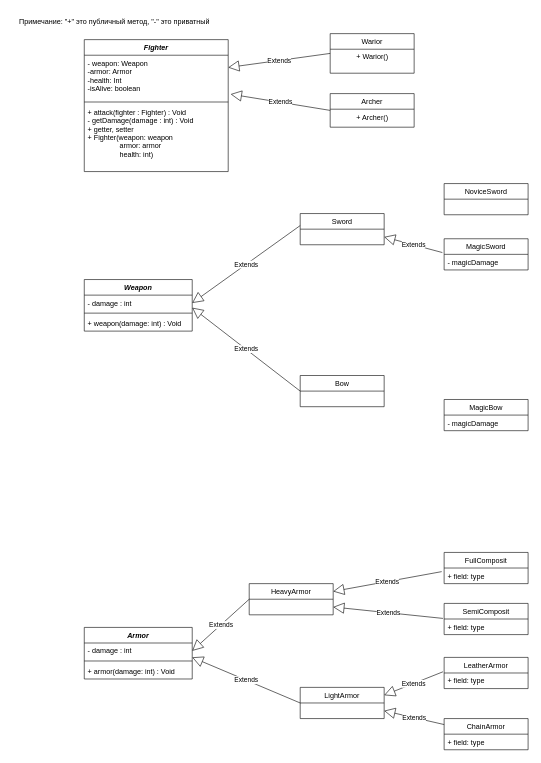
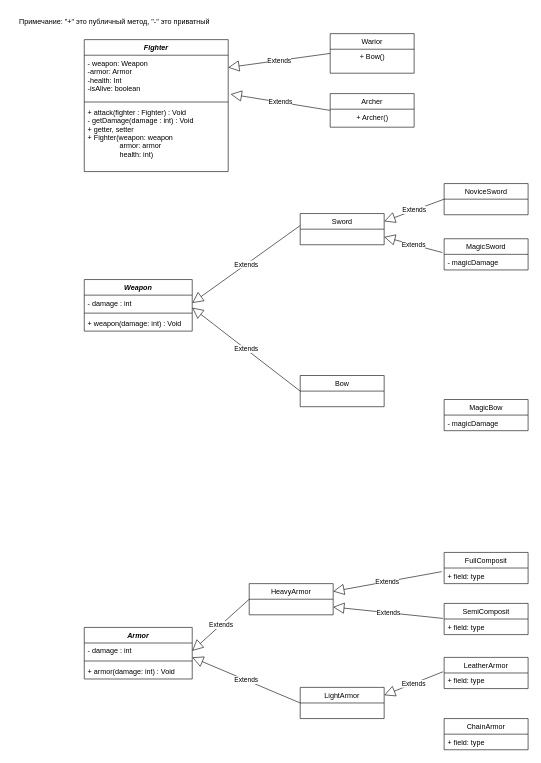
- <mxCell id="8" value="&lt;div&gt;+ Warior()&lt;/div&gt;&lt;div&gt;&lt;br&gt;&lt;/div&gt;" style="text;html=1;align=center;verticalAlign=middle;resizable=0;points=[];autosize=1;strokeColor=none;fillColor=none;" vertex="1" parent="7"><mxGeometry y="26" width="140" height="40" as="geometry" /></mxCell>
+ <mxCell id="8" value="&lt;div&gt;+ Bow()&lt;/div&gt;&lt;div&gt;&lt;br&gt;&lt;/div&gt;" style="text;html=1;align=center;verticalAlign=middle;resizable=0;points=[];autosize=1;strokeColor=none;fillColor=none;" vertex="1" parent="7"><mxGeometry y="26" width="140" height="40" as="geometry" /></mxCell>
+ <mxCell id="32" value="Extends" style="endArrow=block;endSize=16;endFill=0;html=1;rounded=0;exitX=0;exitY=0.5;exitDx=0;exitDy=0;entryX=1;entryY=0.25;entryDx=0;entryDy=0;" edge="1" parent="1" source="17" target="13"><mxGeometry width="160" relative="1" as="geometry"><mxPoint x="510" y="565" as="sourcePoint" /><mxPoint x="670" y="565" as="targetPoint" /></mxGeometry></mxCell>
- <mxCell id="39" value="Extends" style="endArrow=block;endSize=16;endFill=0;html=1;rounded=0;exitX=0;exitY=0.192;exitDx=0;exitDy=0;exitPerimeter=0;entryX=1;entryY=0.75;entryDx=0;entryDy=0;" edge="1" parent="1" source="30" target="22"><mxGeometry width="160" relative="1" as="geometry"><mxPoint x="510" y="1155" as="sourcePoint" /><mxPoint x="670" y="1155" as="targetPoint" /></mxGeometry></mxCell>
